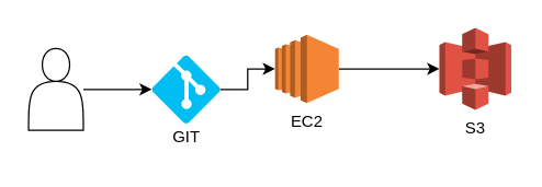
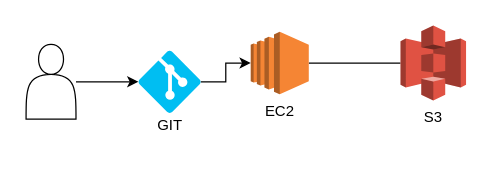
- <mxCell id="2" style="edgeStyle=orthogonalEdgeStyle;rounded=0;orthogonalLoop=1;jettySize=auto;html=1;" edge="1" parent="1" source="3" target="4"><mxGeometry relative="1" as="geometry" /></mxCell>
+ <mxCell id="2" style="edgeStyle=orthogonalEdgeStyle;rounded=0;orthogonalLoop=1;jettySize=auto;html=1;endArrow=none;" edge="1" parent="1" source="3" target="4"><mxGeometry relative="1" as="geometry" /></mxCell>
